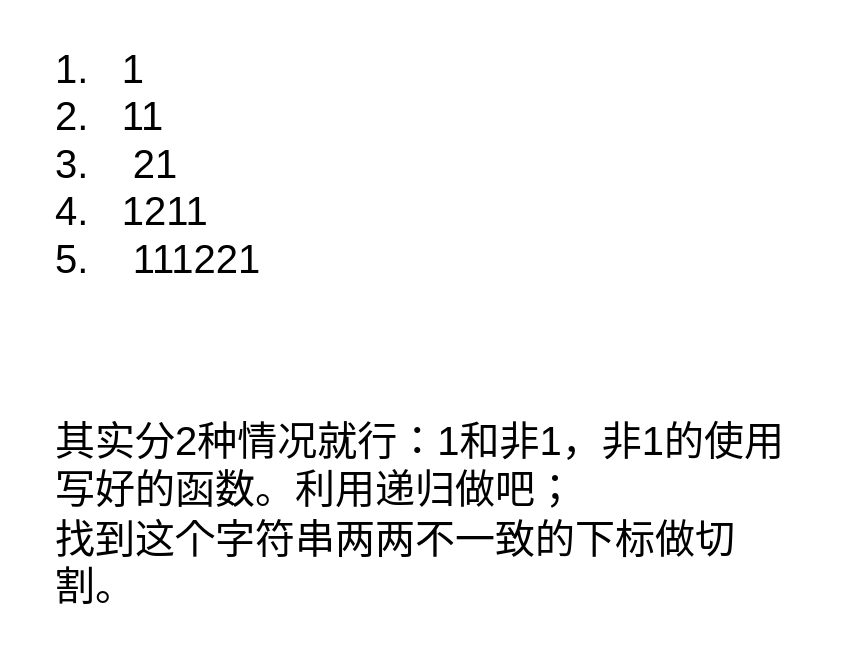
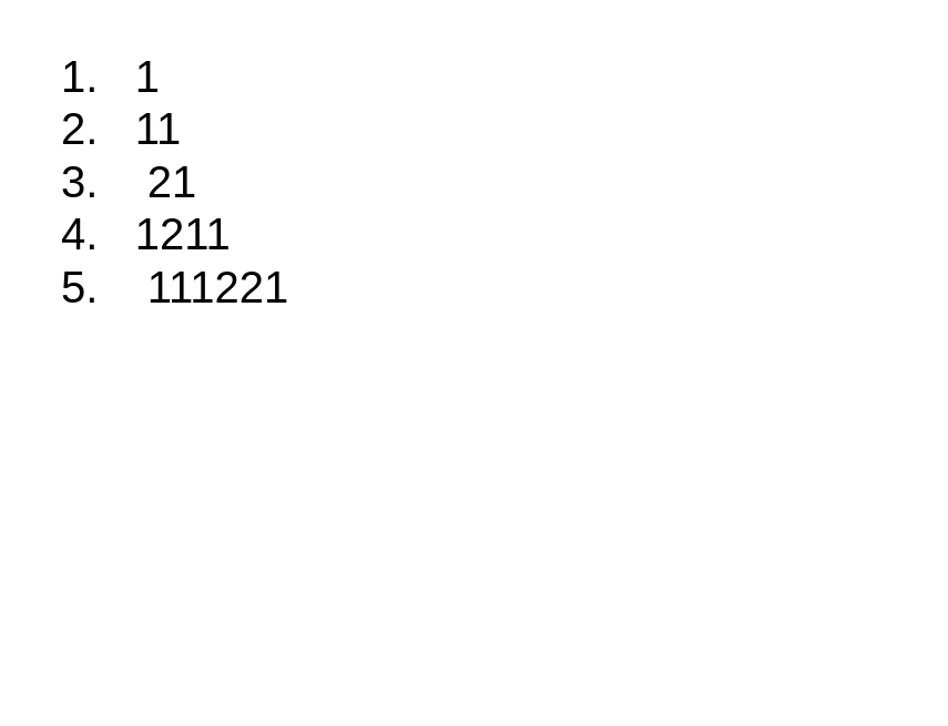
- <mxCell id="3" value="其实分2种情况就行：1和非1，非1的使用写好的函数。利用递归做吧；&lt;br&gt;找到这个字符串两两不一致的下标做切割。" style="text;html=1;strokeColor=none;fillColor=none;align=left;verticalAlign=middle;whiteSpace=wrap;rounded=0;fontSize=16;" vertex="1" parent="1"><mxGeometry x="20" y="170" width="300" height="70" as="geometry" /></mxCell>
